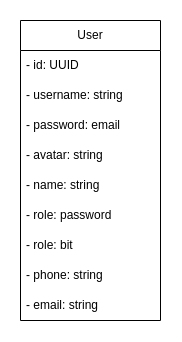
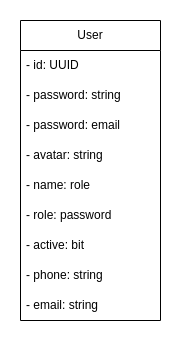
- <mxCell id="4" value="- username: string" style="text;strokeColor=none;fillColor=none;align=left;verticalAlign=middle;spacingLeft=4;spacingRight=4;overflow=hidden;points=[[0,0.5],[1,0.5]];portConstraint=eastwest;rotatable=0;whiteSpace=wrap;html=1;" vertex="1" parent="2"><mxGeometry y="60" width="140" height="30" as="geometry" /></mxCell>
+ <mxCell id="4" value="- password: string" style="text;strokeColor=none;fillColor=none;align=left;verticalAlign=middle;spacingLeft=4;spacingRight=4;overflow=hidden;points=[[0,0.5],[1,0.5]];portConstraint=eastwest;rotatable=0;whiteSpace=wrap;html=1;" vertex="1" parent="2"><mxGeometry y="60" width="140" height="30" as="geometry" /></mxCell>
- <mxCell id="7" value="- name: string" style="text;strokeColor=none;fillColor=none;align=left;verticalAlign=middle;spacingLeft=4;spacingRight=4;overflow=hidden;points=[[0,0.5],[1,0.5]];portConstraint=eastwest;rotatable=0;whiteSpace=wrap;html=1;" vertex="1" parent="2"><mxGeometry y="150" width="140" height="30" as="geometry" /></mxCell>
+ <mxCell id="7" value="- name: role" style="text;strokeColor=none;fillColor=none;align=left;verticalAlign=middle;spacingLeft=4;spacingRight=4;overflow=hidden;points=[[0,0.5],[1,0.5]];portConstraint=eastwest;rotatable=0;whiteSpace=wrap;html=1;" vertex="1" parent="2"><mxGeometry y="150" width="140" height="30" as="geometry" /></mxCell>
- <mxCell id="9" value="- role: bit" style="text;strokeColor=none;fillColor=none;align=left;verticalAlign=middle;spacingLeft=4;spacingRight=4;overflow=hidden;points=[[0,0.5],[1,0.5]];portConstraint=eastwest;rotatable=0;whiteSpace=wrap;html=1;" vertex="1" parent="2"><mxGeometry y="210" width="140" height="30" as="geometry" /></mxCell>
+ <mxCell id="9" value="- active: bit" style="text;strokeColor=none;fillColor=none;align=left;verticalAlign=middle;spacingLeft=4;spacingRight=4;overflow=hidden;points=[[0,0.5],[1,0.5]];portConstraint=eastwest;rotatable=0;whiteSpace=wrap;html=1;" vertex="1" parent="2"><mxGeometry y="210" width="140" height="30" as="geometry" /></mxCell>
